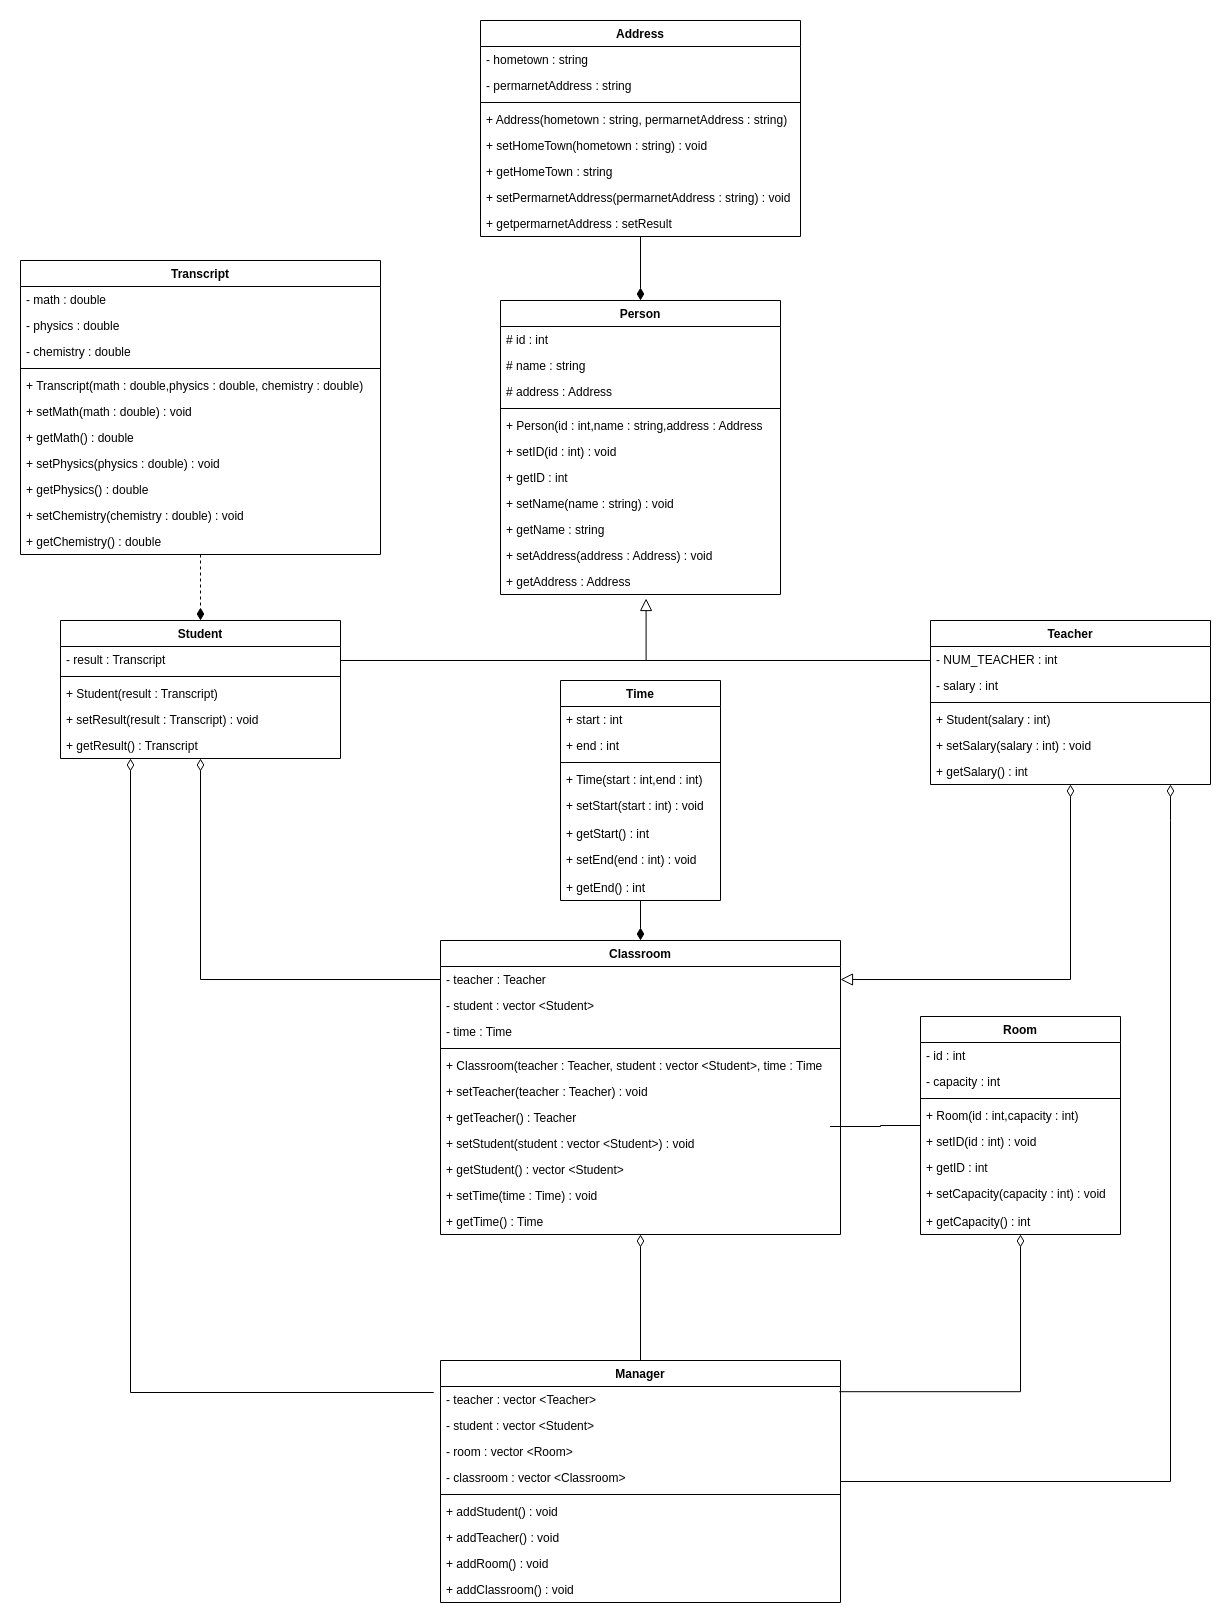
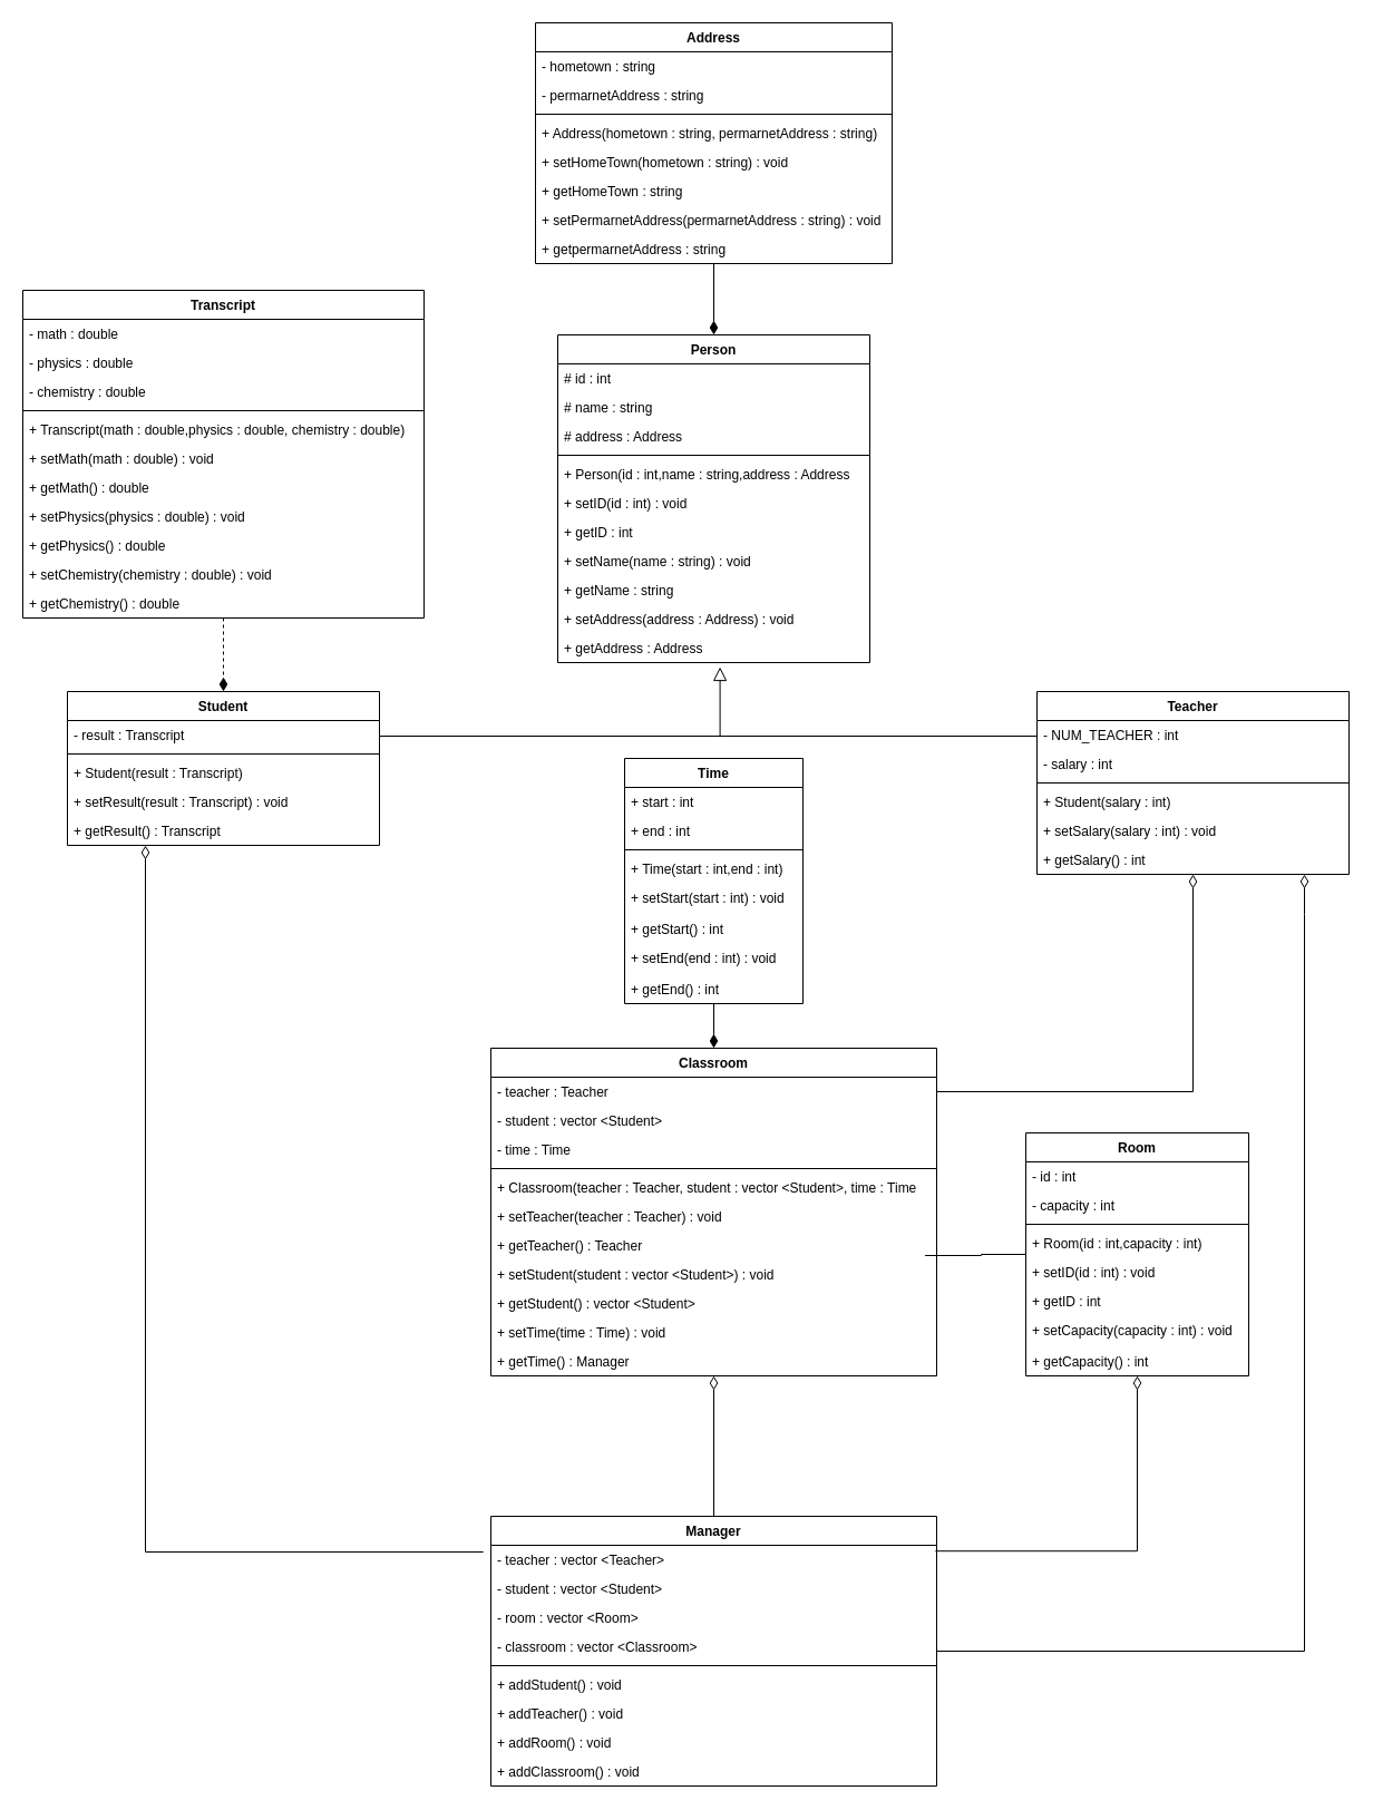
- <mxCell id="23" value="+ getpermarnetAddress : setResult" style="text;strokeColor=none;fillColor=none;align=left;verticalAlign=top;spacingLeft=4;spacingRight=4;overflow=hidden;rotatable=0;points=[[0,0.5],[1,0.5]];portConstraint=eastwest;" vertex="1" parent="15"><mxGeometry y="190" width="320" height="26" as="geometry" /></mxCell>
+ <mxCell id="23" value="+ getpermarnetAddress : string" style="text;strokeColor=none;fillColor=none;align=left;verticalAlign=top;spacingLeft=4;spacingRight=4;overflow=hidden;rotatable=0;points=[[0,0.5],[1,0.5]];portConstraint=eastwest;" vertex="1" parent="15"><mxGeometry y="190" width="320" height="26" as="geometry" /></mxCell>
- <mxCell id="26" style="edgeStyle=orthogonalEdgeStyle;rounded=0;orthogonalLoop=1;jettySize=auto;html=1;entryX=0;entryY=0.5;entryDx=0;entryDy=0;startArrow=diamondThin;startFill=0;endArrow=none;endFill=0;endSize=10;targetPerimeterSpacing=0;startSize=10;" edge="1" parent="1" source="28" target="58"><mxGeometry relative="1" as="geometry" /></mxCell>
- <mxCell id="47" style="edgeStyle=orthogonalEdgeStyle;rounded=0;orthogonalLoop=1;jettySize=auto;html=1;entryX=1;entryY=0.5;entryDx=0;entryDy=0;startArrow=diamondThin;startFill=0;endArrow=block;endFill=0;endSize=10;targetPerimeterSpacing=0;startSize=10;" edge="1" parent="1" source="49" target="58"><mxGeometry relative="1" as="geometry" /></mxCell>
+ <mxCell id="47" style="edgeStyle=orthogonalEdgeStyle;rounded=0;orthogonalLoop=1;jettySize=auto;html=1;entryX=1;entryY=0.5;entryDx=0;entryDy=0;startArrow=diamondThin;startFill=0;endArrow=none;endFill=0;endSize=10;targetPerimeterSpacing=0;startSize=10;" edge="1" parent="1" source="49" target="58"><mxGeometry relative="1" as="geometry" /></mxCell>
- <mxCell id="68" value="+ getTime() : Time" style="text;strokeColor=none;fillColor=none;align=left;verticalAlign=top;spacingLeft=4;spacingRight=4;overflow=hidden;rotatable=0;points=[[0,0.5],[1,0.5]];portConstraint=eastwest;" vertex="1" parent="57"><mxGeometry y="268" width="400" height="26" as="geometry" /></mxCell>
+ <mxCell id="68" value="+ getTime() : Manager" style="text;strokeColor=none;fillColor=none;align=left;verticalAlign=top;spacingLeft=4;spacingRight=4;overflow=hidden;rotatable=0;points=[[0,0.5],[1,0.5]];portConstraint=eastwest;" vertex="1" parent="57"><mxGeometry y="268" width="400" height="26" as="geometry" /></mxCell>
